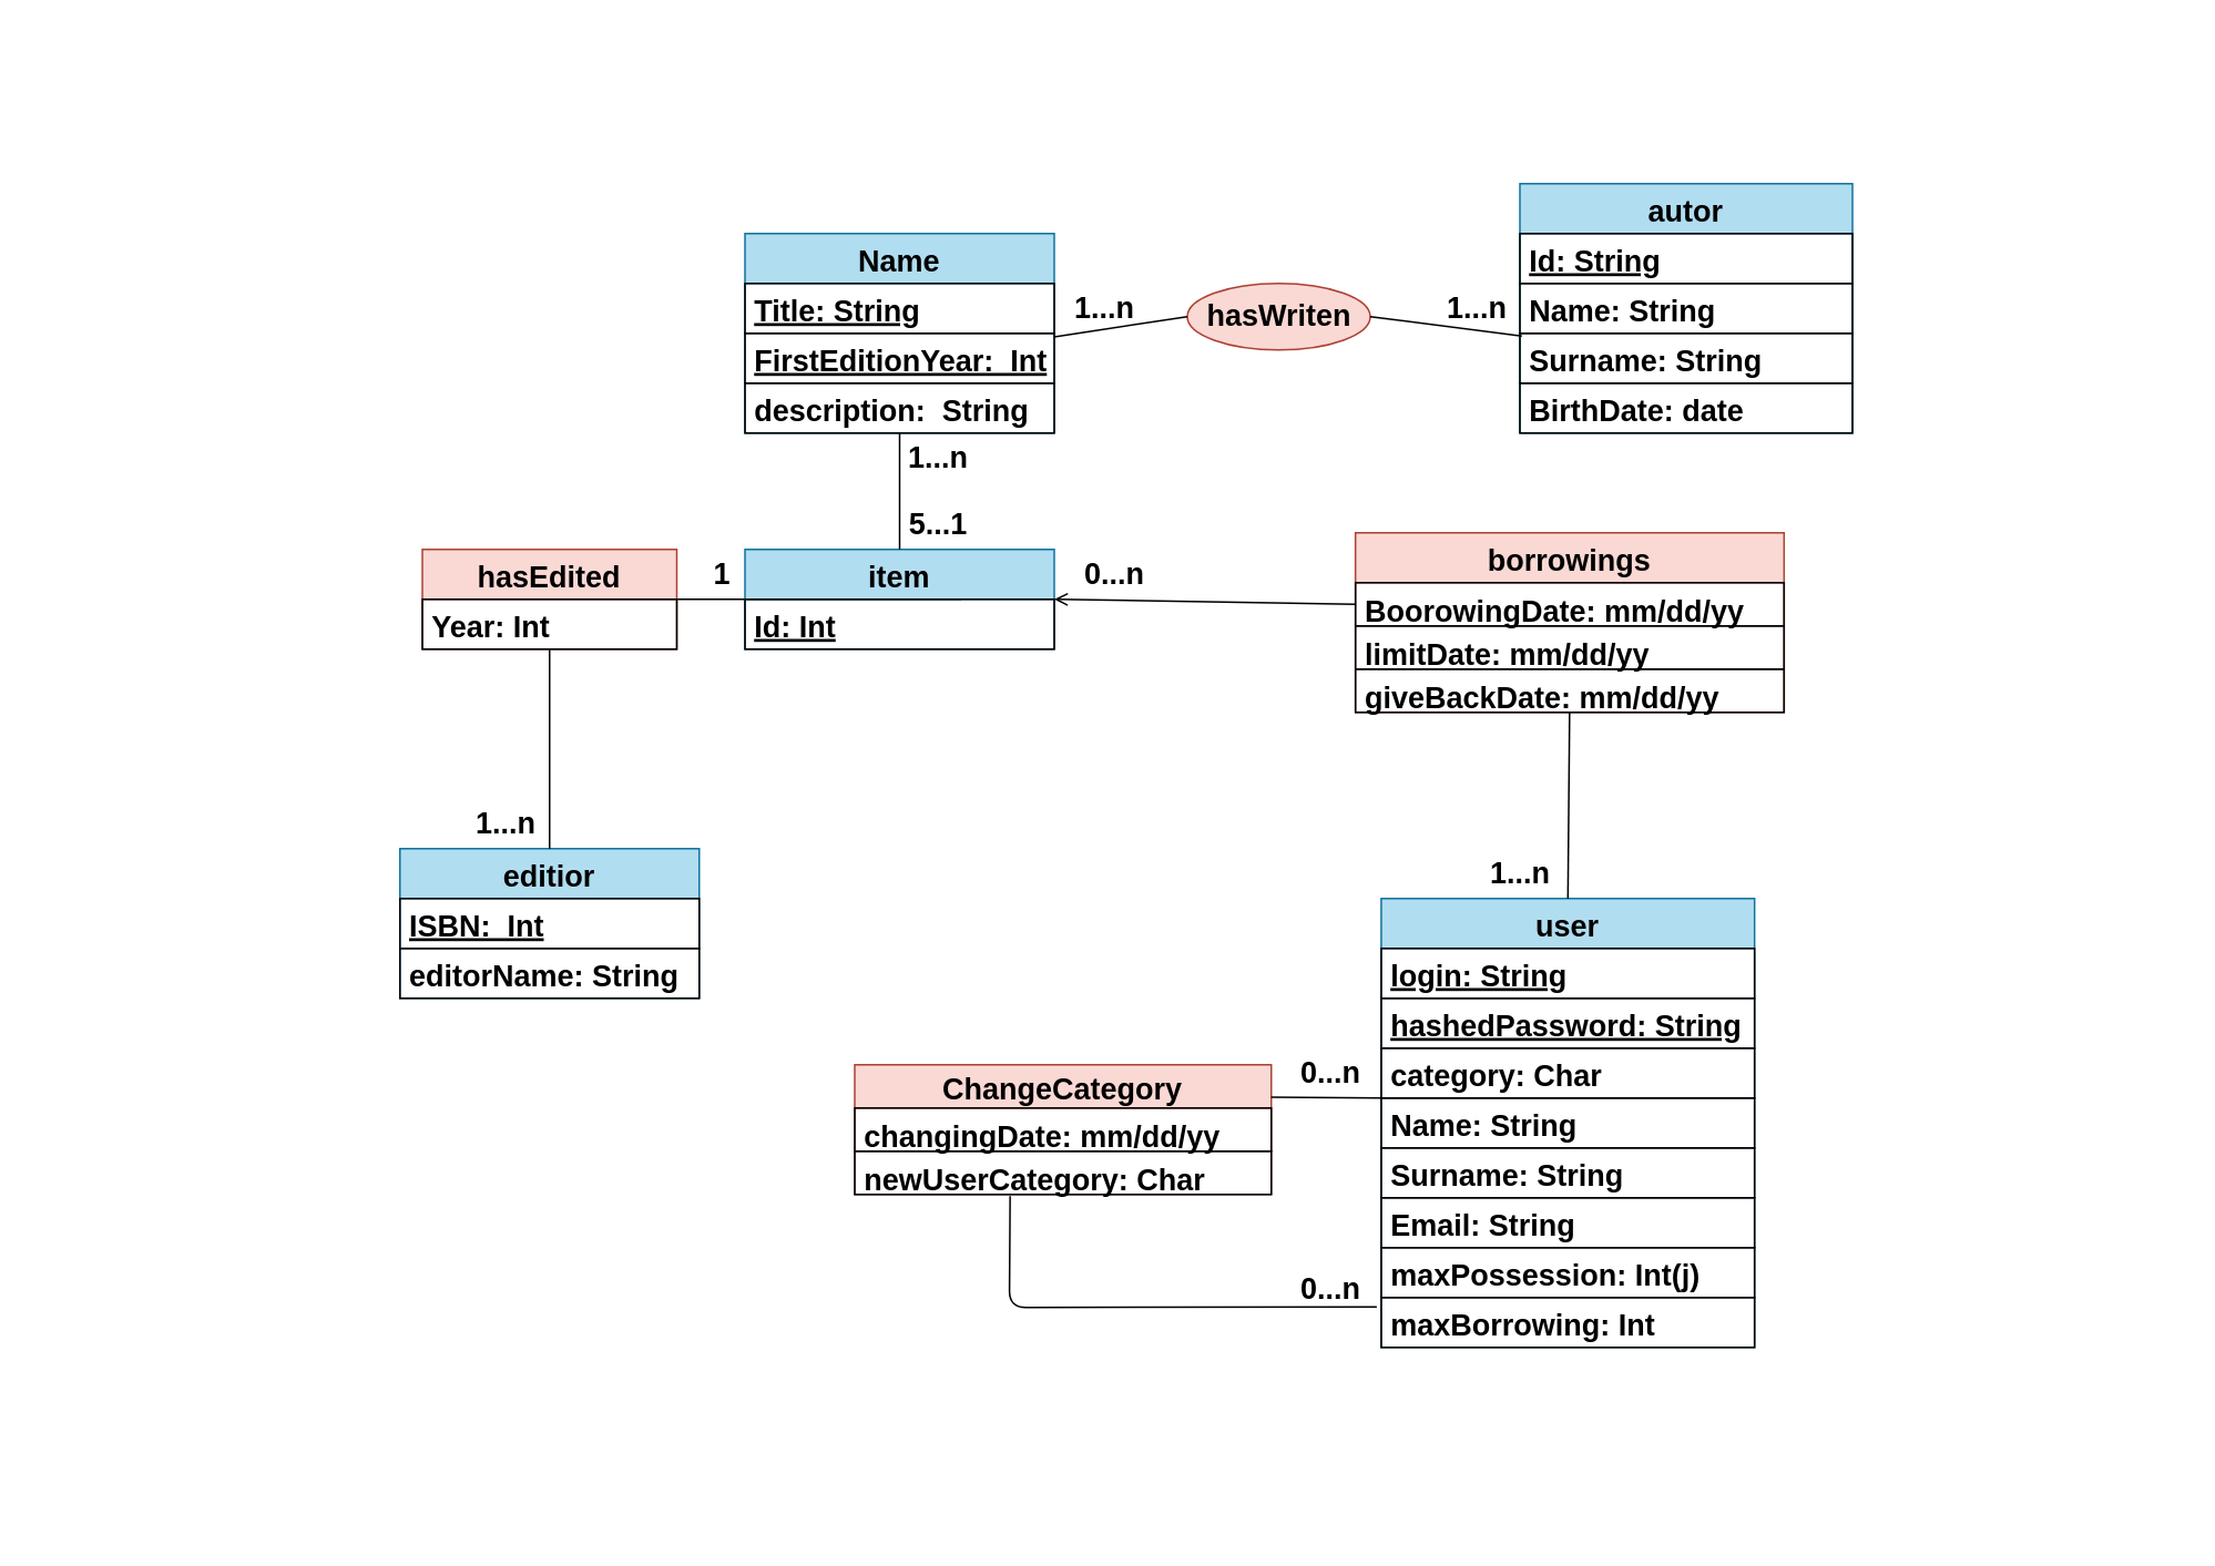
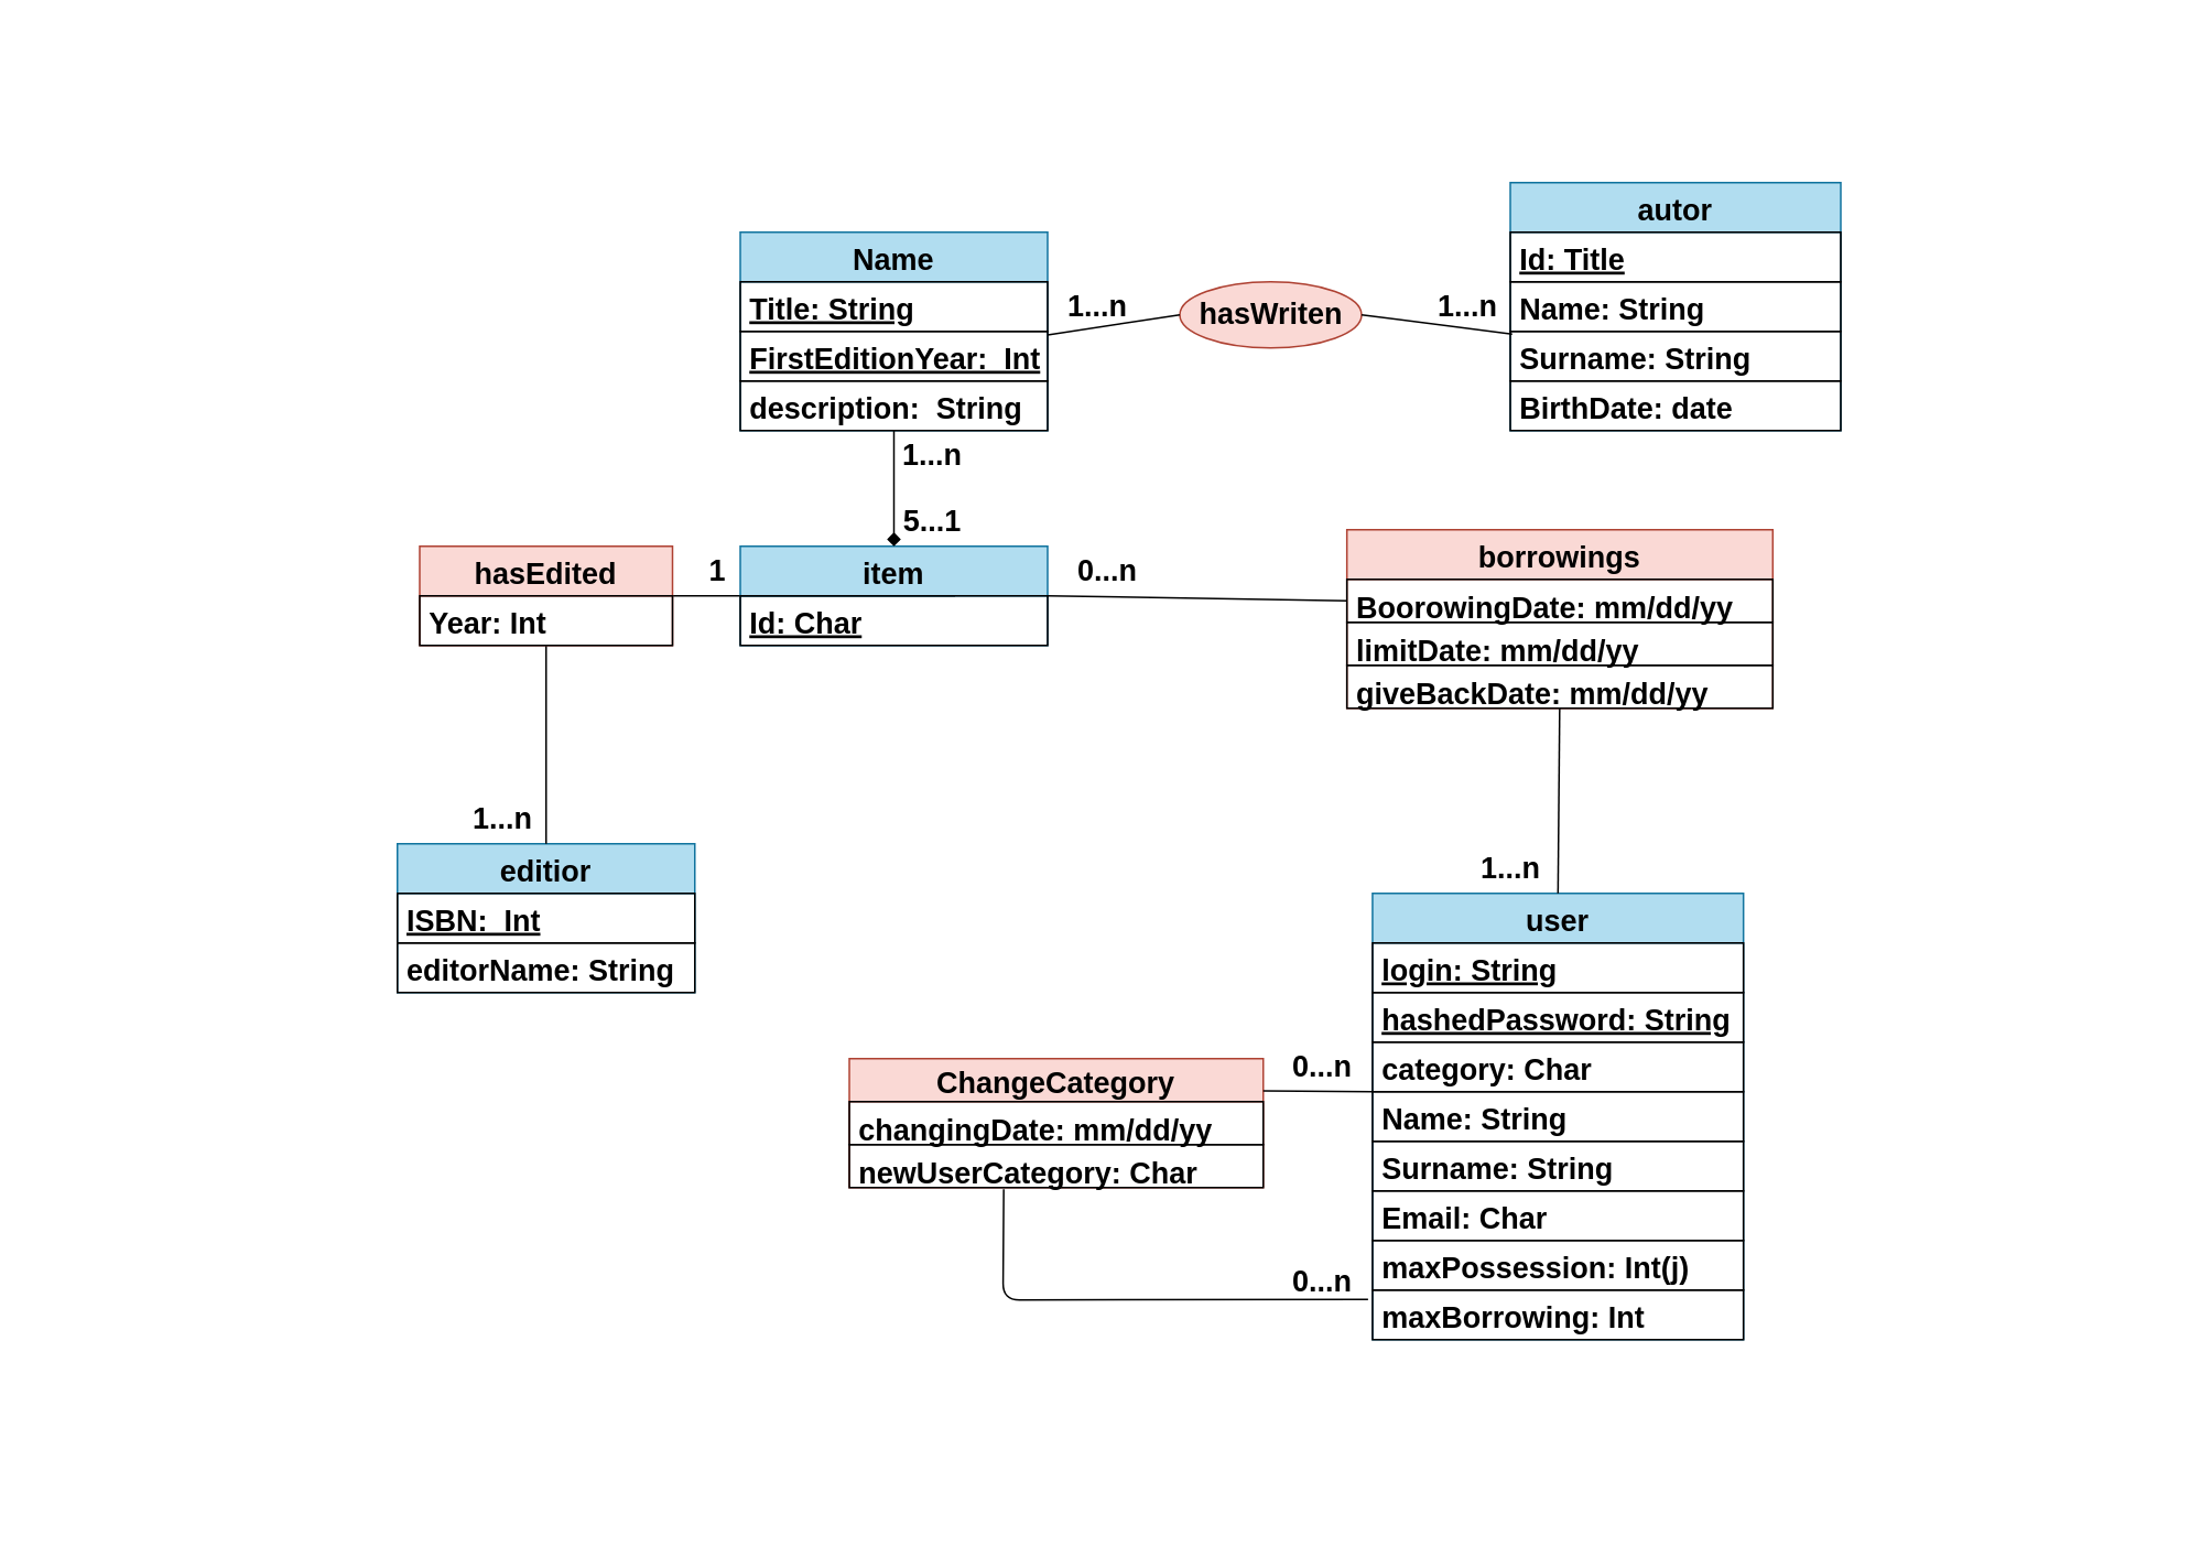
- <mxCell id="5" value="Id: String" style="text;align=left;verticalAlign=middle;spacingLeft=4;spacingRight=4;overflow=hidden;points=[[0,0.5],[1,0.5]];portConstraint=eastwest;rotatable=0;strokeColor=#000000;fontColor=#000000;labelBackgroundColor=none;fontStyle=5;fontSize=18;" parent="4" vertex="1"><mxGeometry y="30" width="200" height="30" as="geometry" /></mxCell>
+ <mxCell id="5" value="Id: Title" style="text;align=left;verticalAlign=middle;spacingLeft=4;spacingRight=4;overflow=hidden;points=[[0,0.5],[1,0.5]];portConstraint=eastwest;rotatable=0;strokeColor=#000000;fontColor=#000000;labelBackgroundColor=none;fontStyle=5;fontSize=18;" parent="4" vertex="1"><mxGeometry y="30" width="200" height="30" as="geometry" /></mxCell>
- <mxCell id="48" value="" style="endArrow=none;html=1;strokeColor=#000000;entryX=0.5;entryY=0;entryDx=0;entryDy=0;fontColor=#000000;fontSize=18;" parent="2" source="13" target="45" edge="1"><mxGeometry width="50" height="50" relative="1" as="geometry"><mxPoint x="513.5" y="410" as="sourcePoint" /><mxPoint x="563.5" y="360" as="targetPoint" /></mxGeometry></mxCell>
+ <mxCell id="48" value="" style="endArrow=diamond;html=1;strokeColor=#000000;entryX=0.5;entryY=0;entryDx=0;entryDy=0;fontColor=#000000;fontSize=18;" parent="2" source="13" target="45" edge="1"><mxGeometry width="50" height="50" relative="1" as="geometry"><mxPoint x="513.5" y="410" as="sourcePoint" /><mxPoint x="563.5" y="360" as="targetPoint" /></mxGeometry></mxCell>
- <mxCell id="47" value="" style="endArrow=open;html=1;exitX=0;exitY=0.5;exitDx=0;exitDy=0;strokeColor=#000000;fontColor=#000000;fontSize=18;entryX=1;entryY=0.5;entryDx=0;entryDy=0;" parent="2" source="32" target="45" edge="1"><mxGeometry width="50" height="50" relative="1" as="geometry"><mxPoint x="513.5" y="410" as="sourcePoint" /><mxPoint x="520.5" y="355" as="targetPoint" /></mxGeometry></mxCell>
+ <mxCell id="47" value="" style="endArrow=none;html=1;exitX=0;exitY=0.5;exitDx=0;exitDy=0;strokeColor=#000000;fontColor=#000000;fontSize=18;entryX=1;entryY=0.5;entryDx=0;entryDy=0;" parent="2" source="32" target="45" edge="1"><mxGeometry width="50" height="50" relative="1" as="geometry"><mxPoint x="513.5" y="410" as="sourcePoint" /><mxPoint x="520.5" y="355" as="targetPoint" /></mxGeometry></mxCell>
- <mxCell id="46" value="Id: Int" style="text;align=left;verticalAlign=middle;spacingLeft=4;spacingRight=4;overflow=hidden;points=[[0,0.5],[1,0.5]];portConstraint=eastwest;rotatable=0;strokeColor=#000000;fontColor=#000000;labelBackgroundColor=none;fontStyle=5;fontSize=18;" parent="45" vertex="1"><mxGeometry y="30" width="186" height="30" as="geometry" /></mxCell>
+ <mxCell id="46" value="Id: Char" style="text;align=left;verticalAlign=middle;spacingLeft=4;spacingRight=4;overflow=hidden;points=[[0,0.5],[1,0.5]];portConstraint=eastwest;rotatable=0;strokeColor=#000000;fontColor=#000000;labelBackgroundColor=none;fontStyle=5;fontSize=18;" parent="45" vertex="1"><mxGeometry y="30" width="186" height="30" as="geometry" /></mxCell>
- <mxCell id="23" value="Email: String" style="text;align=left;verticalAlign=middle;spacingLeft=4;spacingRight=4;overflow=hidden;points=[[0,0.5],[1,0.5]];portConstraint=eastwest;rotatable=0;strokeColor=#000000;fontColor=#000000;labelBackgroundColor=none;fontStyle=1;fontSize=18;" parent="17" vertex="1"><mxGeometry y="180" width="224.5" height="30" as="geometry" /></mxCell>
+ <mxCell id="23" value="Email: Char" style="text;align=left;verticalAlign=middle;spacingLeft=4;spacingRight=4;overflow=hidden;points=[[0,0.5],[1,0.5]];portConstraint=eastwest;rotatable=0;strokeColor=#000000;fontColor=#000000;labelBackgroundColor=none;fontStyle=1;fontSize=18;" parent="17" vertex="1"><mxGeometry y="180" width="224.5" height="30" as="geometry" /></mxCell>
